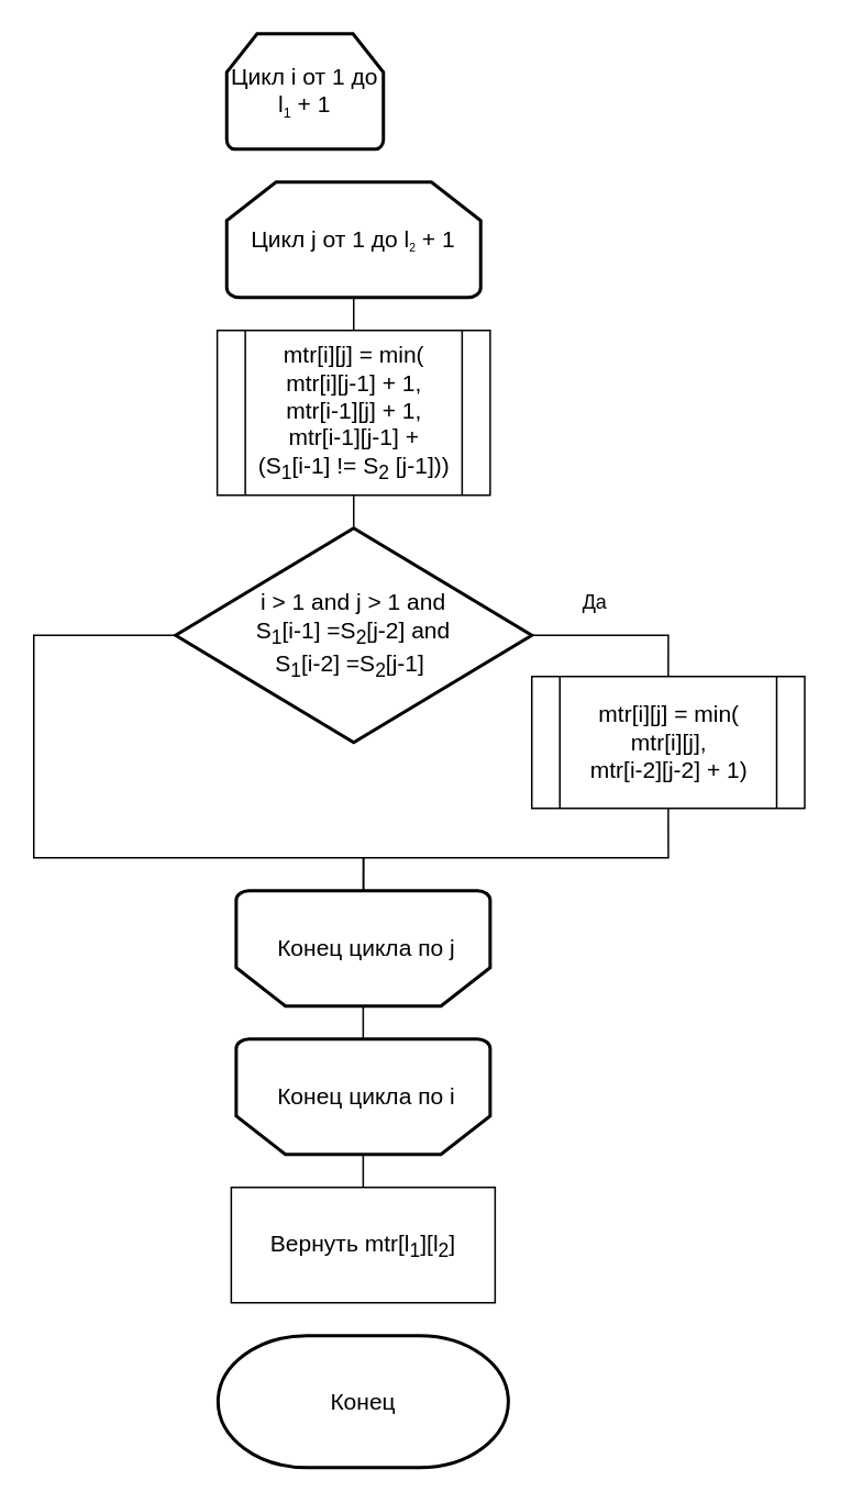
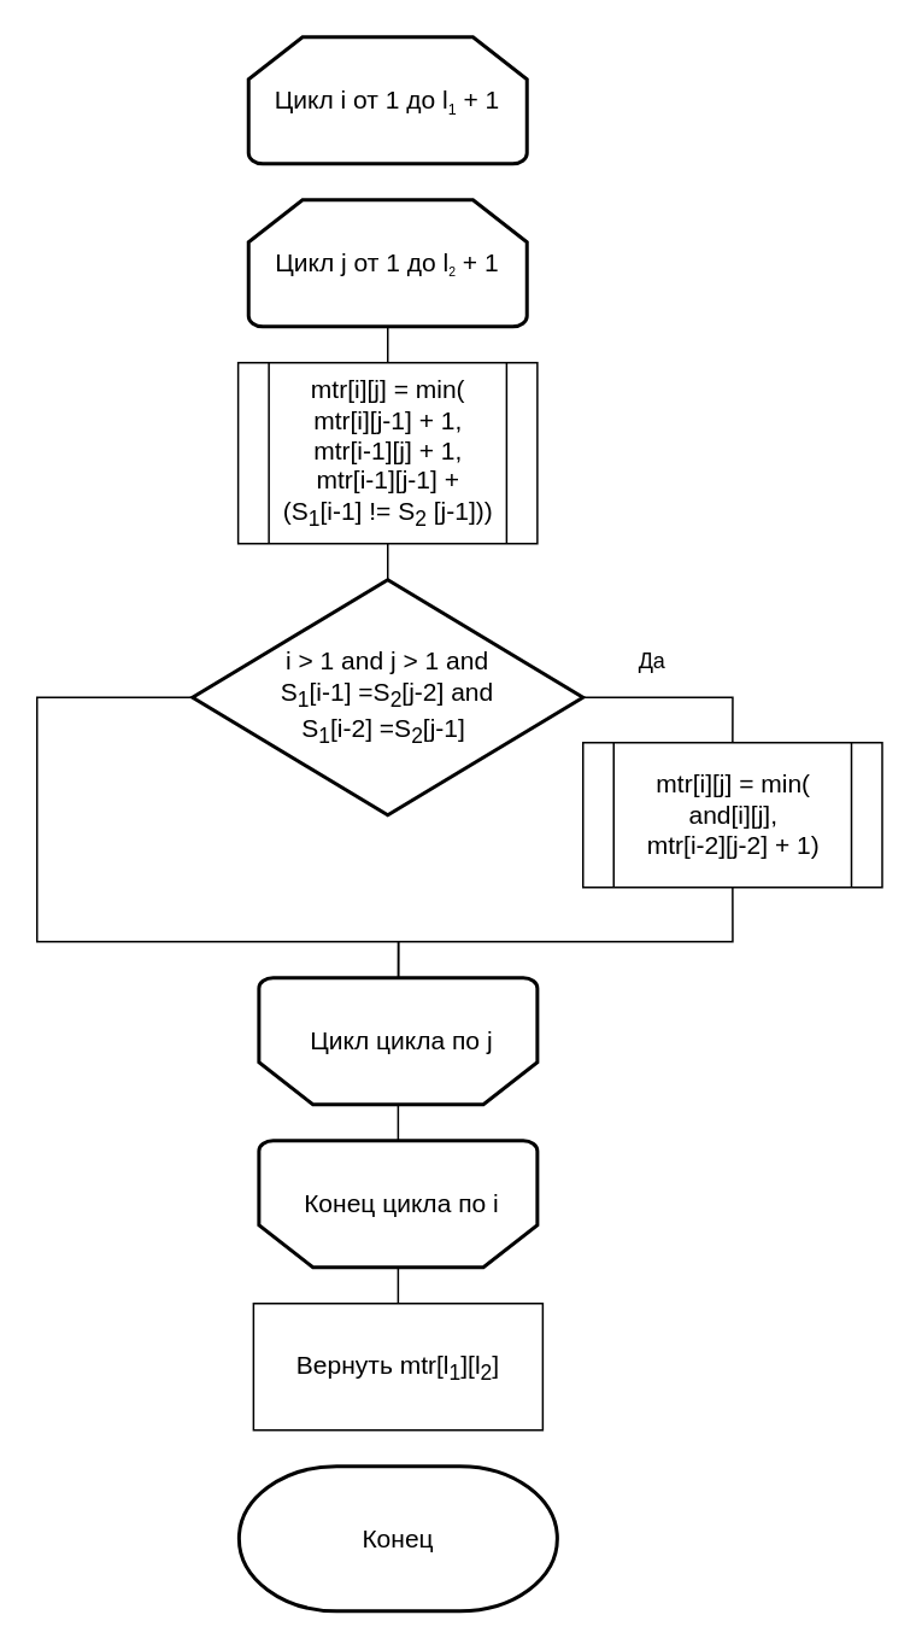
- <mxCell id="2" value="&lt;font style=&quot;font-size: 14px;&quot;&gt;Цикл i от 1 до l&lt;/font&gt;&lt;font size=&quot;1&quot; style=&quot;&quot;&gt;&lt;sub&gt;1&lt;/sub&gt;&lt;/font&gt;&lt;font style=&quot;&quot;&gt;&lt;span style=&quot;font-size: 14px;&quot;&gt;&amp;nbsp;+ 1&lt;/span&gt;&lt;/font&gt;" style="strokeWidth=2;html=1;shape=mxgraph.flowchart.loop_limit;whiteSpace=wrap;" vertex="1" parent="1"><mxGeometry x="137" y="20" width="95" height="70" as="geometry" /></mxCell>
+ <mxCell id="2" value="&lt;font style=&quot;font-size: 14px;&quot;&gt;Цикл i от 1 до l&lt;/font&gt;&lt;font size=&quot;1&quot; style=&quot;&quot;&gt;&lt;sub&gt;1&lt;/sub&gt;&lt;/font&gt;&lt;font style=&quot;&quot;&gt;&lt;span style=&quot;font-size: 14px;&quot;&gt;&amp;nbsp;+ 1&lt;/span&gt;&lt;/font&gt;" style="strokeWidth=2;html=1;shape=mxgraph.flowchart.loop_limit;whiteSpace=wrap;" vertex="1" parent="1"><mxGeometry x="137" y="20" width="154" height="70" as="geometry" /></mxCell>
- <mxCell id="15" value="&lt;font style=&quot;font-size: 14px;&quot;&gt;mtr[i][j] = min(&lt;br&gt;mtr[i][j],&lt;br&gt;mtr[i-2][j-2] + 1)&lt;br&gt;&lt;/font&gt;" style="shape=process;whiteSpace=wrap;html=1;backgroundOutline=1;" vertex="1" parent="1"><mxGeometry x="322" y="410" width="165.5" height="80" as="geometry" /></mxCell>
+ <mxCell id="15" value="&lt;font style=&quot;font-size: 14px;&quot;&gt;mtr[i][j] = min(&lt;br&gt;and[i][j],&lt;br&gt;mtr[i-2][j-2] + 1)&lt;br&gt;&lt;/font&gt;" style="shape=process;whiteSpace=wrap;html=1;backgroundOutline=1;" vertex="1" parent="1"><mxGeometry x="322" y="410" width="165.5" height="80" as="geometry" /></mxCell>
- <mxCell id="6" value="&lt;font style=&quot;font-size: 14px;&quot;&gt;&amp;nbsp;Конец цикла по j&lt;/font&gt;" style="strokeWidth=2;html=1;shape=mxgraph.flowchart.loop_limit;whiteSpace=wrap;direction=west;" vertex="1" parent="1"><mxGeometry x="142.75" y="540" width="154" height="70" as="geometry" /></mxCell>
+ <mxCell id="6" value="&lt;font style=&quot;font-size: 14px;&quot;&gt;&amp;nbsp;Цикл цикла по j&lt;/font&gt;" style="strokeWidth=2;html=1;shape=mxgraph.flowchart.loop_limit;whiteSpace=wrap;direction=west;" vertex="1" parent="1"><mxGeometry x="142.75" y="540" width="154" height="70" as="geometry" /></mxCell>
